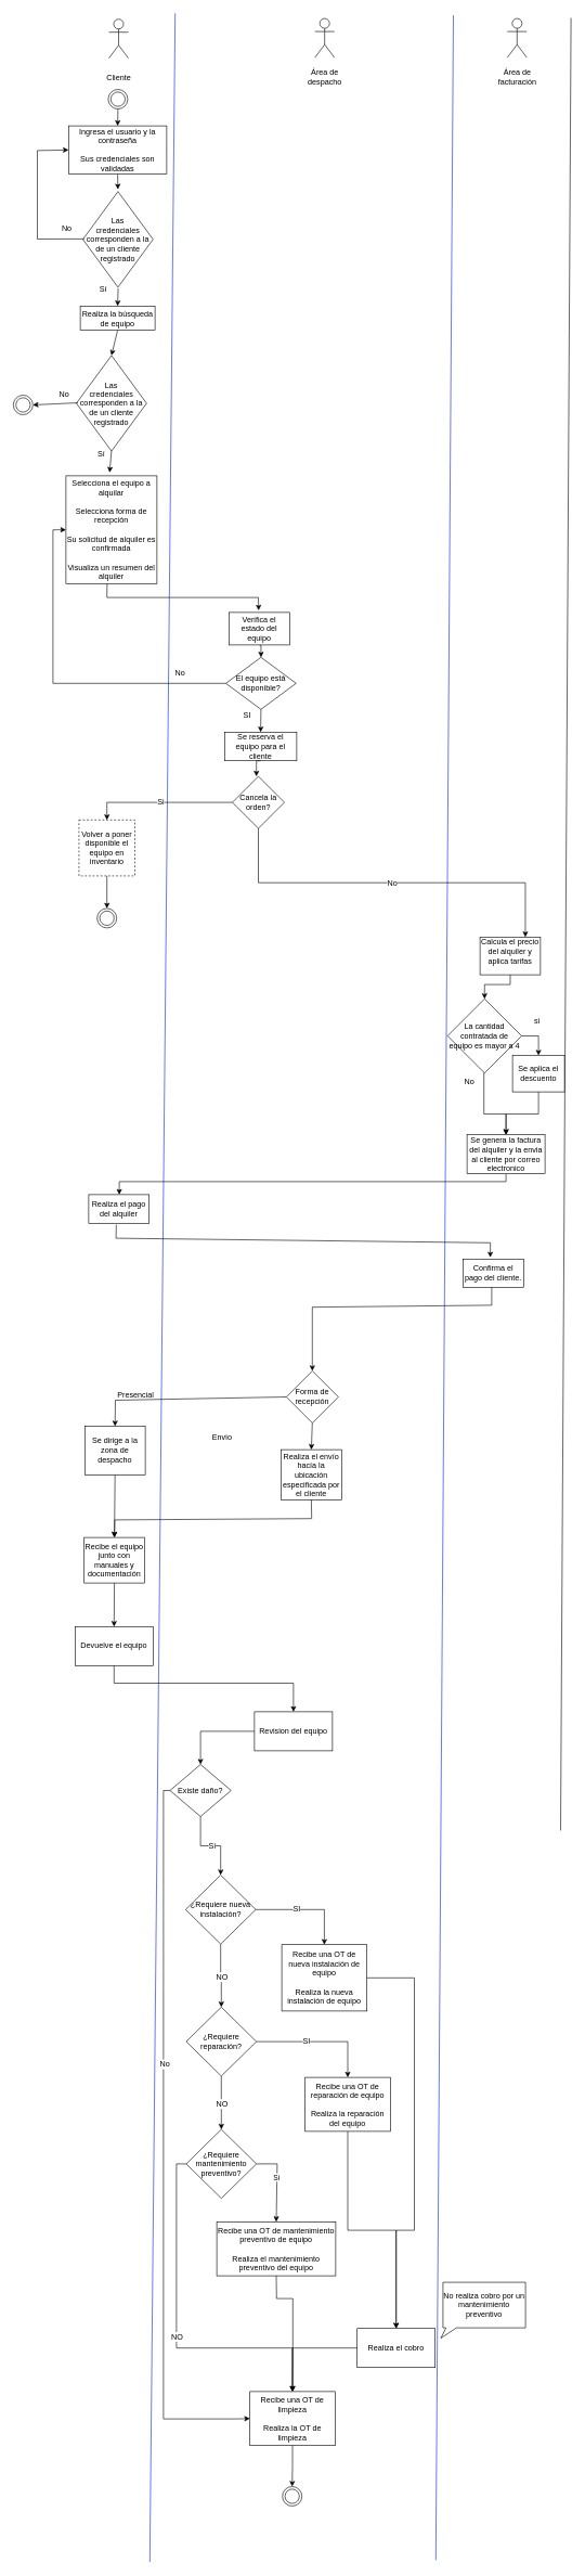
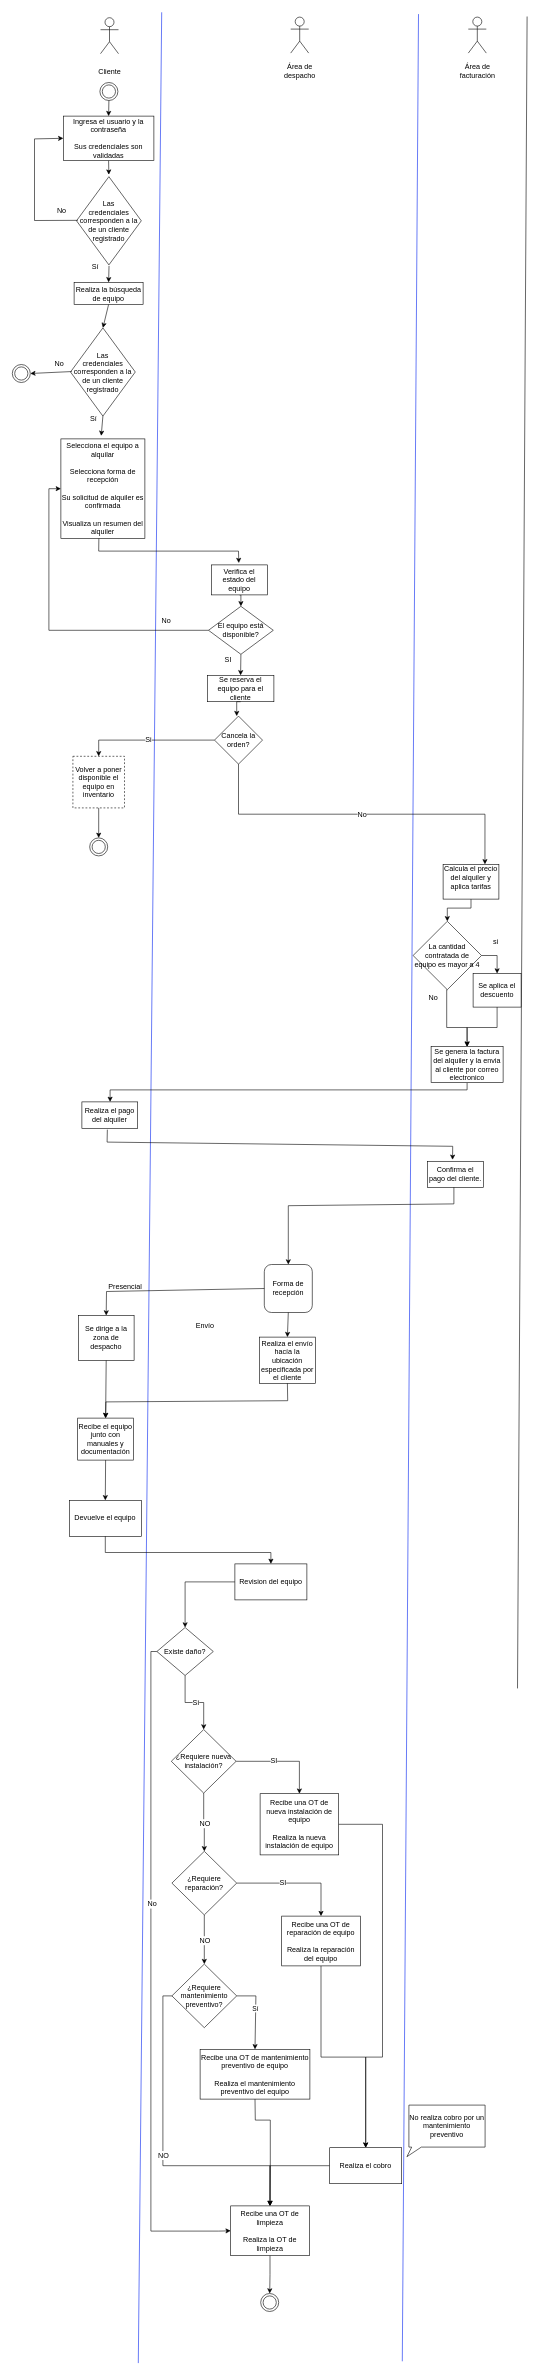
- <mxCell id="25" value="Forma de recepción" style="rhombus;whiteSpace=wrap;html=1;align=center;rounded=0;strokeColor=default;verticalAlign=middle;fontFamily=Helvetica;fontSize=12;fontColor=default;fillColor=default;" parent="1" vertex="1"><mxGeometry x="440" y="2107" width="80" height="80" as="geometry" /></mxCell>
+ <mxCell id="25" value="Forma de recepción" style="whiteSpace=wrap;html=1;align=center;strokeColor=default;verticalAlign=middle;fontFamily=Helvetica;fontSize=12;fontColor=default;fillColor=default;rounded=1;" parent="1" vertex="1"><mxGeometry x="440" y="2107" width="80" height="80" as="geometry" /></mxCell>
- <mxCell id="66" value="Revision del equipo" style="whiteSpace=wrap;html=1;fillColor=default;strokeColor=default;rounded=0;align=center;verticalAlign=middle;fontFamily=Helvetica;fontSize=12;fontColor=default;" parent="1" vertex="1"><mxGeometry x="391" y="2631" width="120" height="60" as="geometry" /></mxCell>
+ <mxCell id="66" value="Revision del equipo" style="whiteSpace=wrap;html=1;fillColor=default;strokeColor=default;rounded=0;align=center;verticalAlign=middle;fontFamily=Helvetica;fontSize=12;fontColor=default;" parent="1" vertex="1"><mxGeometry x="391" y="2606" width="120" height="60" as="geometry" /></mxCell>
